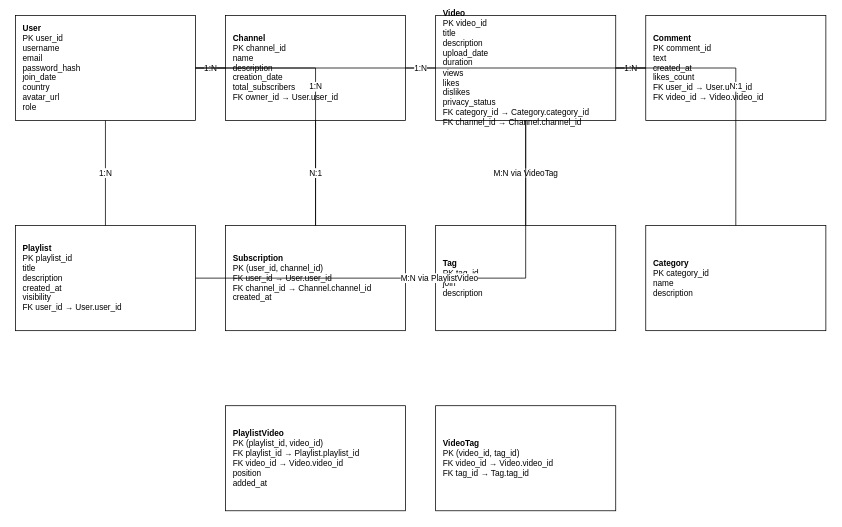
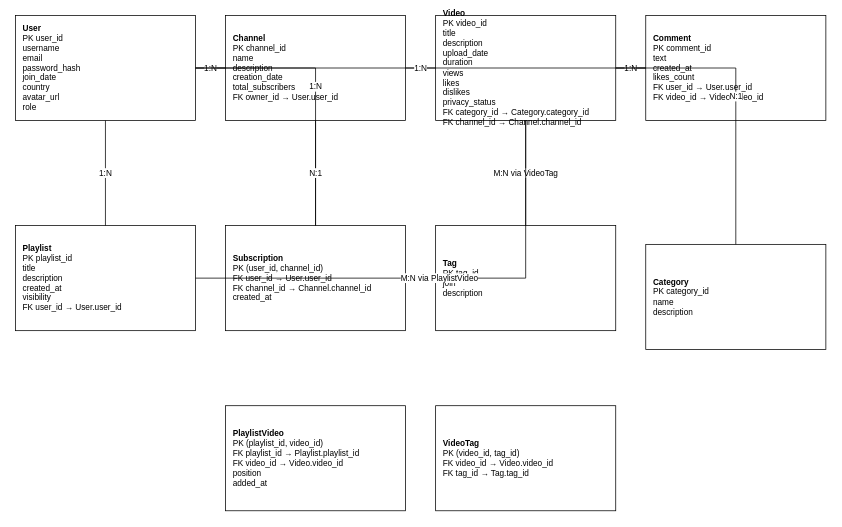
- <mxCell id="9" value="&lt;b&gt;Category&lt;/b&gt;&lt;br&gt;PK category_id&lt;br&gt;name&lt;br&gt;description" vertex="1" parent="1" style="shape=rectangle;whiteSpace=wrap;html=1;rounded=0;fontSize=11;align=left;spacingLeft=8;"><mxGeometry x="860" y="300" width="240" height="140" as="geometry" /></mxCell>
+ <mxCell id="9" value="&lt;b&gt;Category&lt;/b&gt;&lt;br&gt;PK category_id&lt;br&gt;name&lt;br&gt;description" vertex="1" parent="1" style="shape=rectangle;whiteSpace=wrap;html=1;rounded=0;fontSize=11;align=left;spacingLeft=8;"><mxGeometry x="860" y="325" width="240" height="140" as="geometry" /></mxCell>
